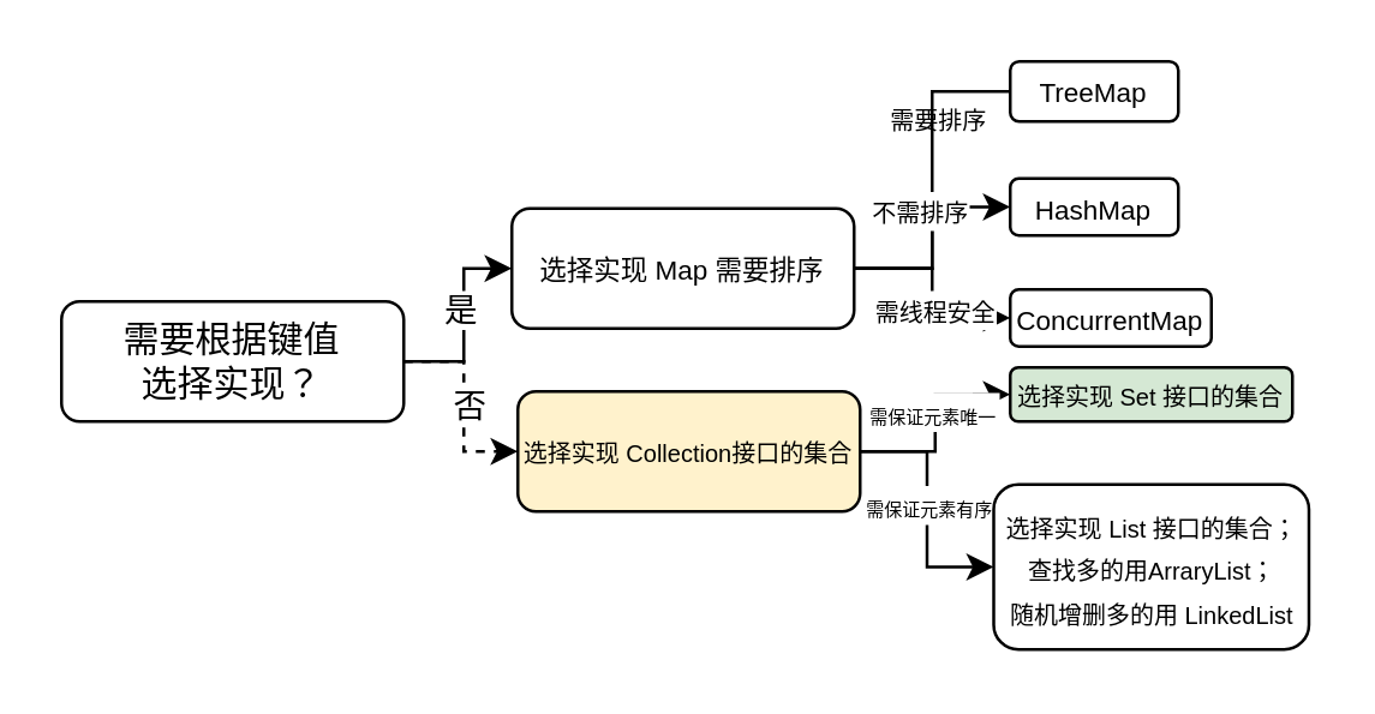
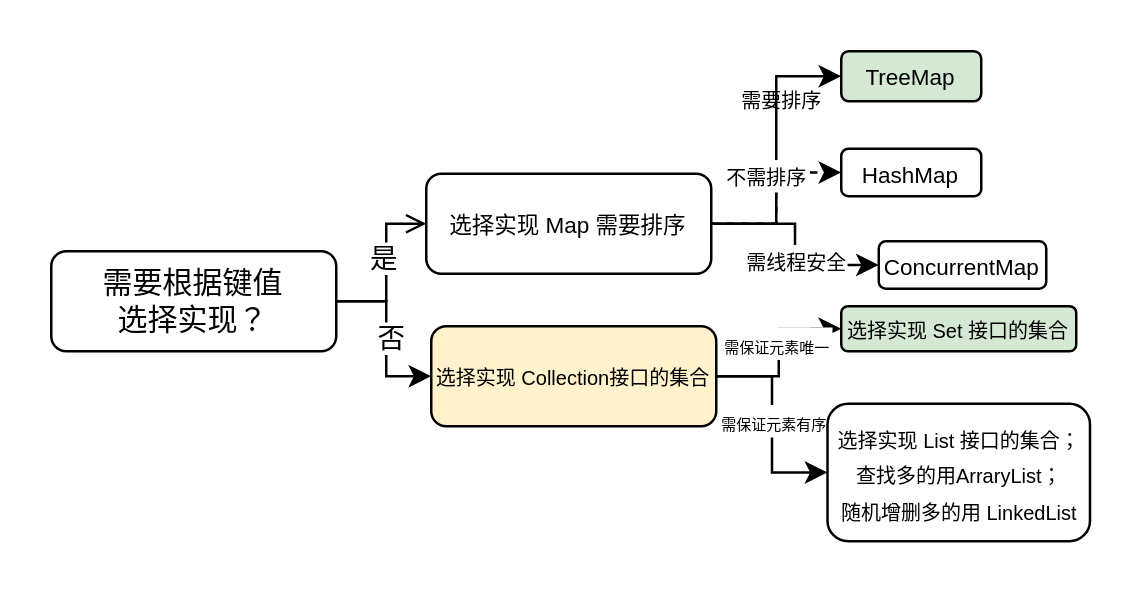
- <mxCell id="13" style="edgeStyle=orthogonalEdgeStyle;rounded=0;orthogonalLoop=1;jettySize=auto;html=1;entryX=0;entryY=0.5;entryDx=0;entryDy=0;endArrow=none;" edge="1" parent="1" source="18" target="19"><mxGeometry relative="1" as="geometry" /></mxCell>
+ <mxCell id="13" style="edgeStyle=orthogonalEdgeStyle;rounded=0;orthogonalLoop=1;jettySize=auto;html=1;entryX=0;entryY=0.5;entryDx=0;entryDy=0;" edge="1" parent="1" source="18" target="19"><mxGeometry relative="1" as="geometry" /></mxCell>
- <mxCell id="19" value="&lt;span style=&quot;text-wrap-mode: nowrap;&quot;&gt;&lt;font style=&quot;font-size: 9px;&quot;&gt;TreeMap&lt;/font&gt;&lt;/span&gt;" style="rounded=1;whiteSpace=wrap;html=1;" vertex="1" parent="1"><mxGeometry x="336" y="20" width="56" height="20" as="geometry" /></mxCell>
+ <mxCell id="19" value="&lt;span style=&quot;text-wrap-mode: nowrap;&quot;&gt;&lt;font style=&quot;font-size: 9px;&quot;&gt;TreeMap&lt;/font&gt;&lt;/span&gt;" style="rounded=1;whiteSpace=wrap;html=1;fillColor=#d5e8d4;" vertex="1" parent="1"><mxGeometry x="336" y="20" width="56" height="20" as="geometry" /></mxCell>
- <mxCell id="14" style="edgeStyle=orthogonalEdgeStyle;rounded=0;orthogonalLoop=1;jettySize=auto;html=1;entryX=0;entryY=0.5;entryDx=0;entryDy=0;" edge="1" parent="1" source="18" target="21"><mxGeometry relative="1" as="geometry" /></mxCell>
+ <mxCell id="14" style="edgeStyle=orthogonalEdgeStyle;rounded=0;orthogonalLoop=1;jettySize=auto;html=1;entryX=0;entryY=0.5;entryDx=0;entryDy=0;dashed=1;" edge="1" parent="1" source="18" target="21"><mxGeometry relative="1" as="geometry" /></mxCell>
- <mxCell id="2" style="edgeStyle=orthogonalEdgeStyle;rounded=0;orthogonalLoop=1;jettySize=auto;html=1;entryX=0;entryY=0.5;entryDx=0;entryDy=0;" edge="1" parent="1" source="6" target="18"><mxGeometry relative="1" as="geometry" /></mxCell>
+ <mxCell id="2" style="edgeStyle=orthogonalEdgeStyle;rounded=0;orthogonalLoop=1;jettySize=auto;html=1;entryX=0;entryY=0.5;entryDx=0;entryDy=0;endArrow=open;" edge="1" parent="1" source="6" target="18"><mxGeometry relative="1" as="geometry" /></mxCell>
- <mxCell id="22" value="&lt;span style=&quot;text-wrap-mode: nowrap;&quot;&gt;&lt;font style=&quot;font-size: 9px;&quot;&gt;ConcurrentMap&lt;/font&gt;&lt;/span&gt;" style="rounded=1;whiteSpace=wrap;html=1;" vertex="1" parent="1"><mxGeometry x="336" y="96" width="67" height="19" as="geometry" /></mxCell>
+ <mxCell id="22" value="&lt;span style=&quot;text-wrap-mode: nowrap;&quot;&gt;&lt;font style=&quot;font-size: 9px;&quot;&gt;ConcurrentMap&lt;/font&gt;&lt;/span&gt;" style="rounded=1;whiteSpace=wrap;html=1;" vertex="1" parent="1"><mxGeometry x="351" y="96" width="67" height="19" as="geometry" /></mxCell>
- <mxCell id="4" style="edgeStyle=orthogonalEdgeStyle;rounded=0;orthogonalLoop=1;jettySize=auto;html=1;exitX=1;exitY=0.5;exitDx=0;exitDy=0;entryX=0;entryY=0.5;entryDx=0;entryDy=0;dashed=1;" edge="1" parent="1" source="6" target="12"><mxGeometry relative="1" as="geometry" /></mxCell>
+ <mxCell id="4" style="edgeStyle=orthogonalEdgeStyle;rounded=0;orthogonalLoop=1;jettySize=auto;html=1;exitX=1;exitY=0.5;exitDx=0;exitDy=0;entryX=0;entryY=0.5;entryDx=0;entryDy=0;" edge="1" parent="1" source="6" target="12"><mxGeometry relative="1" as="geometry" /></mxCell>
